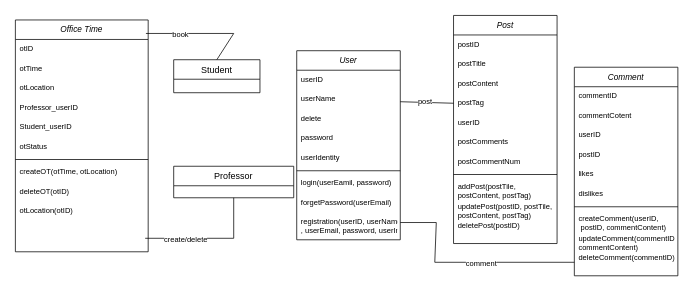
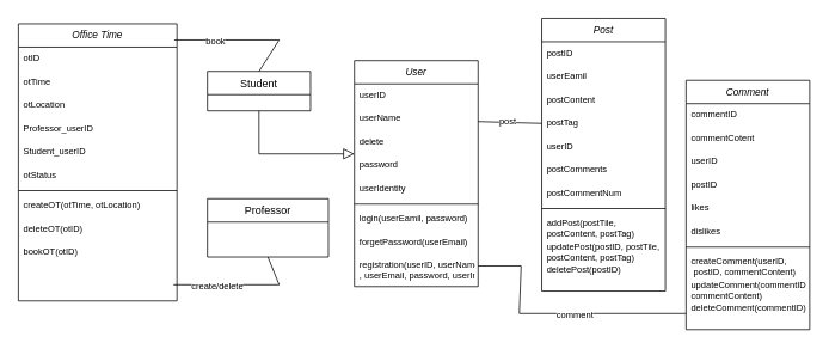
- <mxCell id="17" value="postTitle" style="text;align=left;verticalAlign=top;spacingLeft=4;spacingRight=4;overflow=hidden;rotatable=0;points=[[0,0.5],[1,0.5]];portConstraint=eastwest;rounded=0;shadow=0;html=0;fontSize=10;" vertex="1" parent="15"><mxGeometry y="52" width="138" height="26" as="geometry" /></mxCell>
+ <mxCell id="17" value="userEamil" style="text;align=left;verticalAlign=top;spacingLeft=4;spacingRight=4;overflow=hidden;rotatable=0;points=[[0,0.5],[1,0.5]];portConstraint=eastwest;rounded=0;shadow=0;html=0;fontSize=10;" vertex="1" parent="15"><mxGeometry y="52" width="138" height="26" as="geometry" /></mxCell>
+ <mxCell id="13" value="" style="endArrow=block;endSize=10;endFill=0;shadow=0;strokeWidth=1;rounded=0;edgeStyle=elbowEdgeStyle;elbow=vertical;" parent="1" source="12" target="2" edge="1"><mxGeometry width="160" relative="1" as="geometry"><mxPoint x="300" y="210" as="sourcePoint" /><mxPoint x="300" y="210" as="targetPoint" /><Array as="points"><mxPoint x="352" y="171" /></Array></mxGeometry></mxCell>
- <mxCell id="14" value="Professor" style="swimlane;fontStyle=0;align=center;verticalAlign=top;childLayout=stackLayout;horizontal=1;startSize=26;horizontalStack=0;resizeParent=1;resizeLast=0;collapsible=1;marginBottom=0;rounded=0;shadow=0;strokeWidth=1;" parent="1" vertex="1"><mxGeometry x="231" y="221" width="160" height="42" as="geometry"><mxRectangle x="340" y="380" width="170" height="26" as="alternateBounds" /></mxGeometry></mxCell>
+ <mxCell id="14" value="Professor" style="swimlane;fontStyle=0;align=center;verticalAlign=top;childLayout=stackLayout;horizontal=1;startSize=26;horizontalStack=0;resizeParent=1;resizeLast=0;collapsible=1;marginBottom=0;rounded=0;shadow=0;strokeWidth=1;" parent="1" vertex="1"><mxGeometry x="231" y="221" width="135" height="65" as="geometry"><mxRectangle x="340" y="380" width="170" height="26" as="alternateBounds" /></mxGeometry></mxCell>
- <mxCell id="52" value="otLocation(otID)" style="text;align=left;verticalAlign=top;spacingLeft=4;spacingRight=4;overflow=hidden;rotatable=0;points=[[0,0.5],[1,0.5]];portConstraint=eastwest;fontSize=10;" vertex="1" parent="42"><mxGeometry y="242" width="177" height="36" as="geometry" /></mxCell>
+ <mxCell id="52" value="bookOT(otID)" style="text;align=left;verticalAlign=top;spacingLeft=4;spacingRight=4;overflow=hidden;rotatable=0;points=[[0,0.5],[1,0.5]];portConstraint=eastwest;fontSize=10;" vertex="1" parent="42"><mxGeometry y="242" width="177" height="36" as="geometry" /></mxCell>
